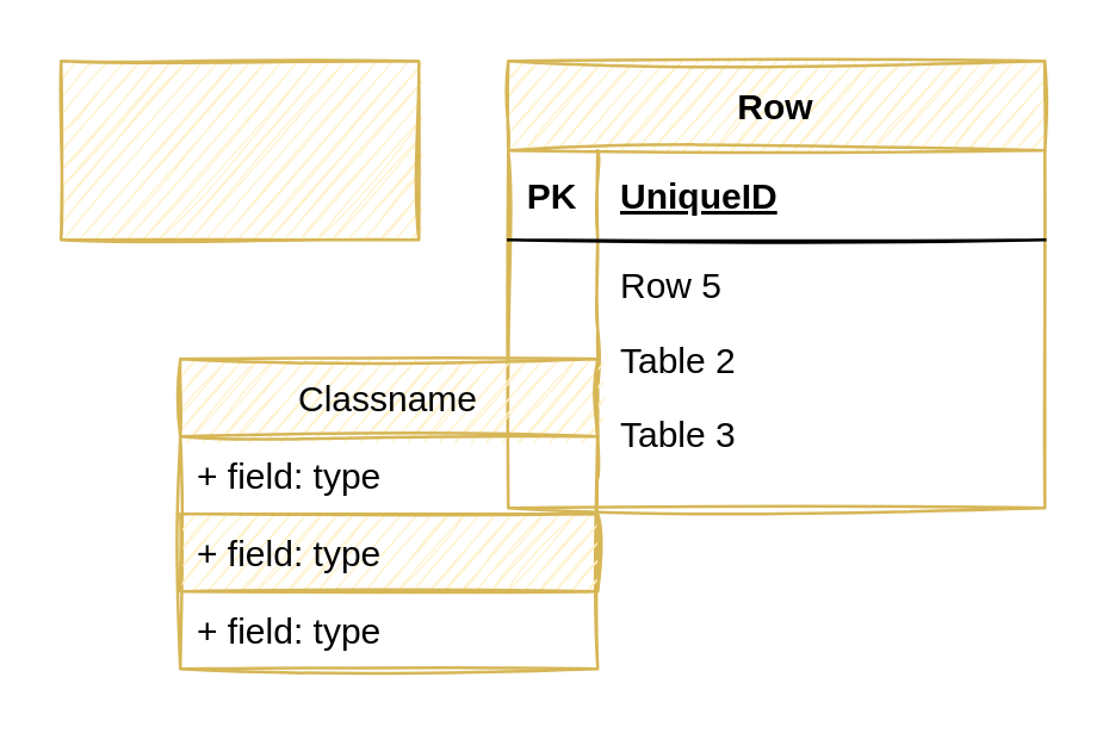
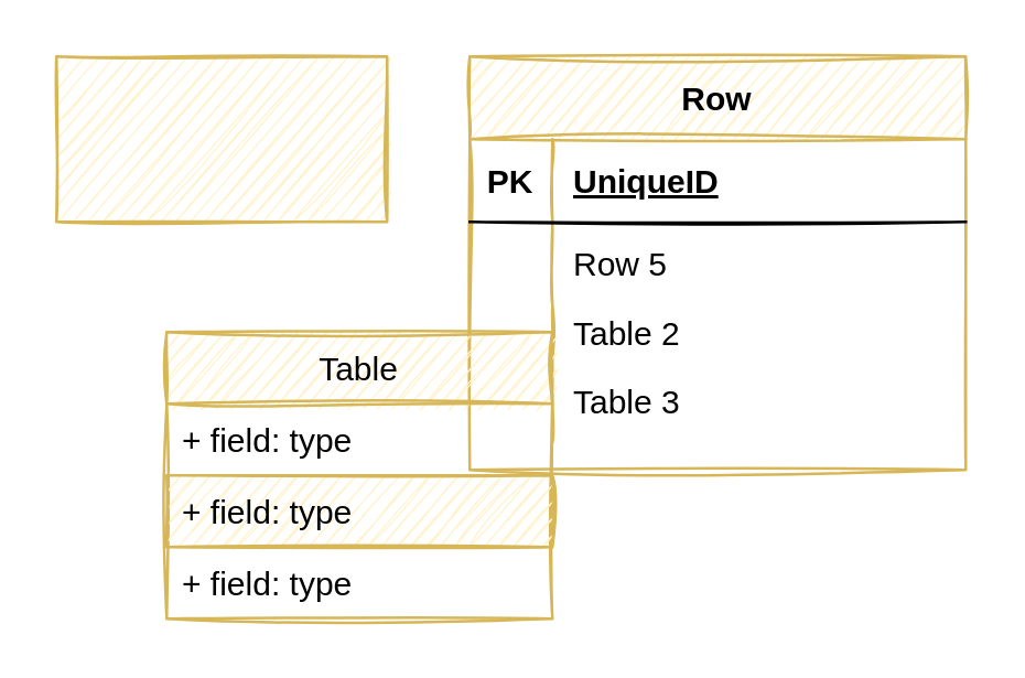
- <mxCell id="15" value="Classname" style="swimlane;fontStyle=0;childLayout=stackLayout;horizontal=1;startSize=26;fillColor=#fff2cc;horizontalStack=0;resizeParent=1;resizeParentMax=0;resizeLast=0;collapsible=1;marginBottom=0;strokeColor=#d6b656;sketch=1;" vertex="1" parent="1"><mxGeometry x="60" y="120" width="140" height="104" as="geometry" /></mxCell>
+ <mxCell id="15" value="Table" style="swimlane;fontStyle=0;childLayout=stackLayout;horizontal=1;startSize=26;fillColor=#fff2cc;horizontalStack=0;resizeParent=1;resizeParentMax=0;resizeLast=0;collapsible=1;marginBottom=0;strokeColor=#d6b656;sketch=1;" vertex="1" parent="1"><mxGeometry x="60" y="120" width="140" height="104" as="geometry" /></mxCell>
